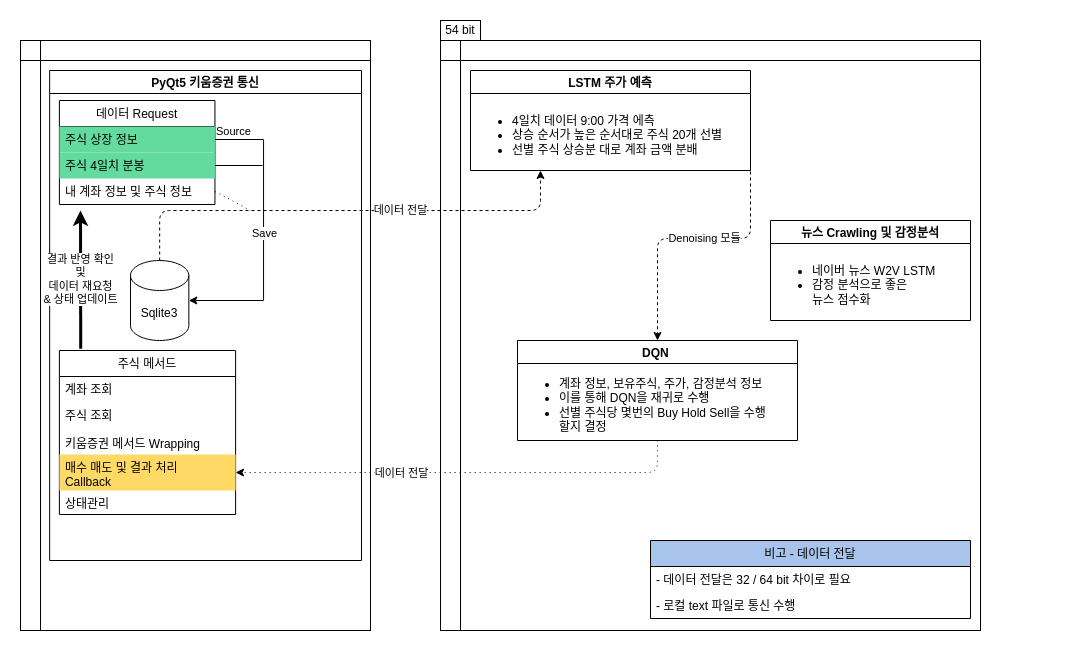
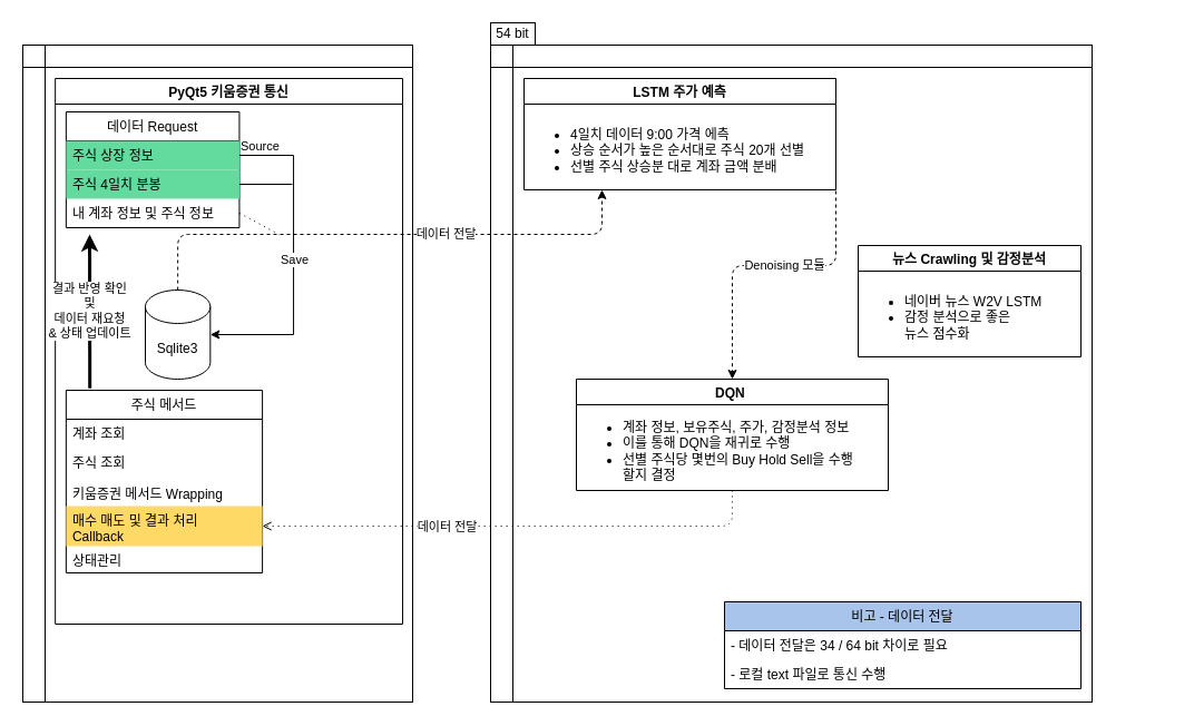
- <mxCell id="35" value="" style="endArrow=classic;html=1;dashed=1;dashPattern=1 4;exitX=0.5;exitY=1;exitDx=0;exitDy=0;entryX=1;entryY=0.5;entryDx=0;entryDy=0;edgeStyle=elbowEdgeStyle;" parent="1" source="8" target="26" edge="1"><mxGeometry width="50" height="50" relative="1" as="geometry"><mxPoint x="500" y="300" as="sourcePoint" /><mxPoint x="550" y="250" as="targetPoint" /><Array as="points"><mxPoint x="657" y="472" /></Array></mxGeometry></mxCell>
+ <mxCell id="35" value="" style="endArrow=open;html=1;dashed=1;dashPattern=1 4;exitX=0.5;exitY=1;exitDx=0;exitDy=0;entryX=1;entryY=0.5;entryDx=0;entryDy=0;edgeStyle=elbowEdgeStyle;" parent="1" source="8" target="26" edge="1"><mxGeometry width="50" height="50" relative="1" as="geometry"><mxPoint x="500" y="300" as="sourcePoint" /><mxPoint x="550" y="250" as="targetPoint" /><Array as="points"><mxPoint x="657" y="472" /></Array></mxGeometry></mxCell>
- <mxCell id="13" value="- 데이터 전달은 32 / 64 bit 차이로 필요" style="text;strokeColor=none;fillColor=none;align=left;verticalAlign=top;spacingLeft=4;spacingRight=4;overflow=hidden;rotatable=0;points=[[0,0.5],[1,0.5]];portConstraint=eastwest;" parent="12" vertex="1"><mxGeometry y="26" width="320" height="26" as="geometry" /></mxCell>
+ <mxCell id="13" value="- 데이터 전달은 34 / 64 bit 차이로 필요" style="text;strokeColor=none;fillColor=none;align=left;verticalAlign=top;spacingLeft=4;spacingRight=4;overflow=hidden;rotatable=0;points=[[0,0.5],[1,0.5]];portConstraint=eastwest;" parent="12" vertex="1"><mxGeometry y="26" width="320" height="26" as="geometry" /></mxCell>
